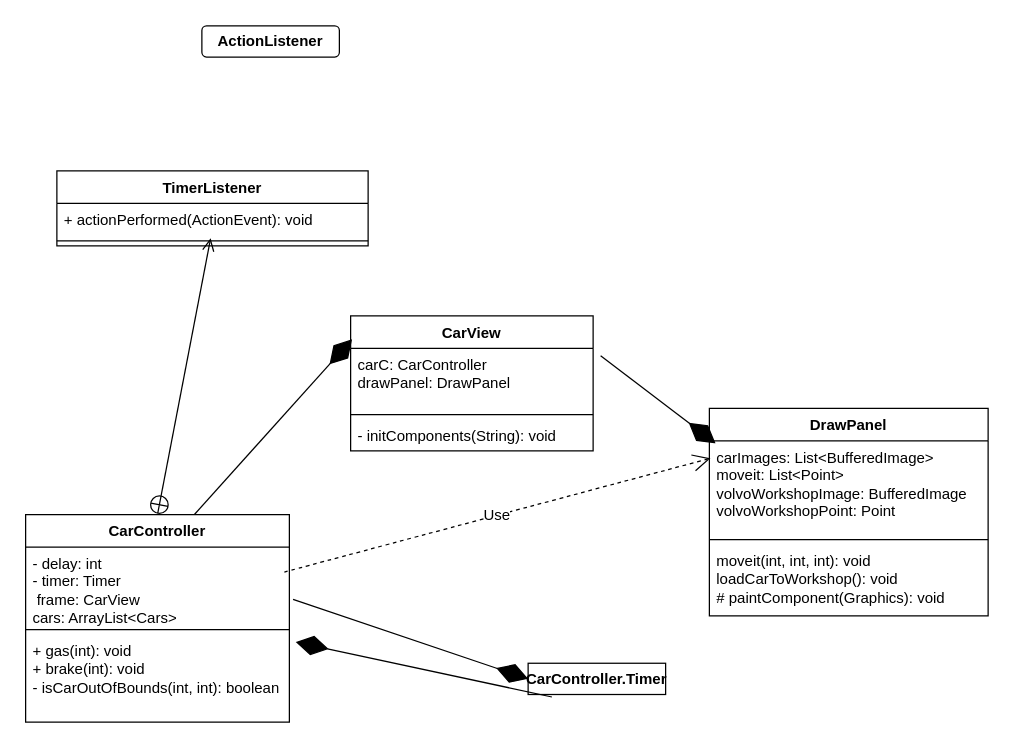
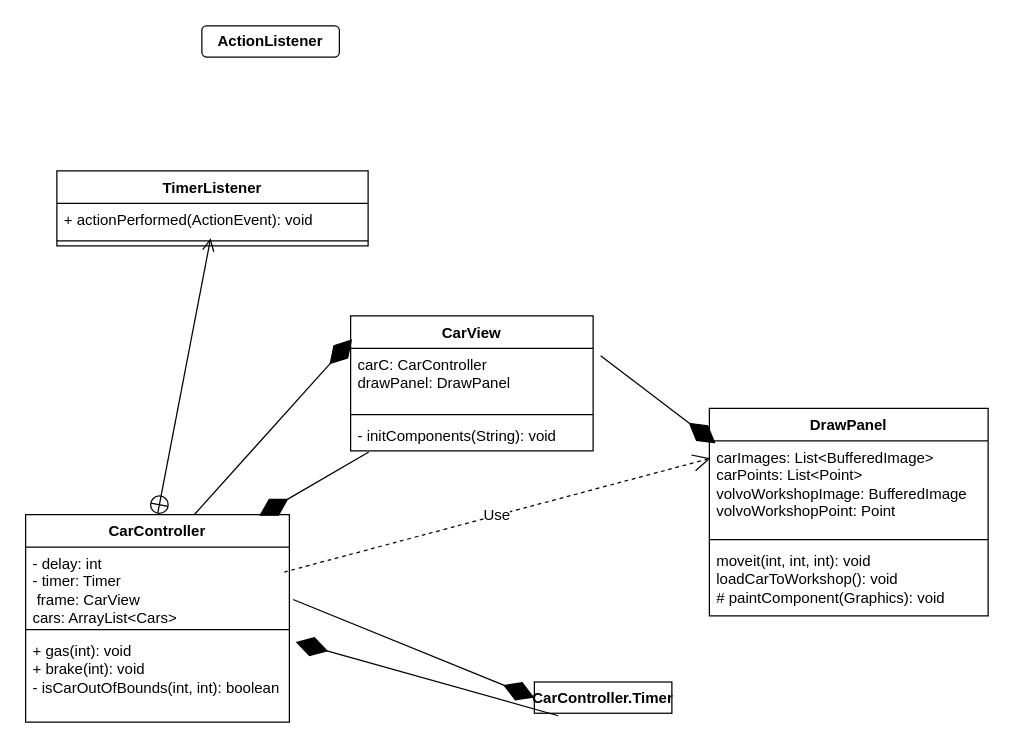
+ <mxCell id="21" value="" style="endArrow=diamondThin;endFill=1;endSize=24;html=1;rounded=0;fontSize=12;curved=1;exitX=0.075;exitY=1.038;exitDx=0;exitDy=0;exitPerimeter=0;entryX=0.886;entryY=0.006;entryDx=0;entryDy=0;entryPerimeter=0;" edge="1" parent="1" source="9" target="2"><mxGeometry width="160" relative="1" as="geometry"><mxPoint x="236" y="472" as="sourcePoint" /><mxPoint x="413" y="543" as="targetPoint" /></mxGeometry></mxCell>
- <mxCell id="11" value="carImages: List&amp;lt;BufferedImage&amp;gt;&lt;div&gt;moveit: List&amp;lt;Point&amp;gt;&lt;/div&gt;&lt;div&gt;volvoWorkshopImage: BufferedImage&lt;/div&gt;&lt;div&gt;volvoWorkshopPoint: Point&lt;/div&gt;" style="text;strokeColor=none;fillColor=none;align=left;verticalAlign=top;spacingLeft=4;spacingRight=4;overflow=hidden;rotatable=0;points=[[0,0.5],[1,0.5]];portConstraint=eastwest;whiteSpace=wrap;html=1;" vertex="1" parent="10"><mxGeometry y="26" width="223" height="75" as="geometry" /></mxCell>
+ <mxCell id="11" value="carImages: List&amp;lt;BufferedImage&amp;gt;&lt;div&gt;carPoints: List&amp;lt;Point&amp;gt;&lt;/div&gt;&lt;div&gt;volvoWorkshopImage: BufferedImage&lt;/div&gt;&lt;div&gt;volvoWorkshopPoint: Point&lt;/div&gt;" style="text;strokeColor=none;fillColor=none;align=left;verticalAlign=top;spacingLeft=4;spacingRight=4;overflow=hidden;rotatable=0;points=[[0,0.5],[1,0.5]];portConstraint=eastwest;whiteSpace=wrap;html=1;" vertex="1" parent="10"><mxGeometry y="26" width="223" height="75" as="geometry" /></mxCell>
- <mxCell id="22" value="&lt;b&gt;CarController.Timer&lt;/b&gt;" style="html=1;whiteSpace=wrap;" vertex="1" parent="1"><mxGeometry x="422" y="530" width="110" height="25" as="geometry" /></mxCell>
+ <mxCell id="22" value="&lt;b&gt;CarController.Timer&lt;/b&gt;" style="html=1;whiteSpace=wrap;" vertex="1" parent="1"><mxGeometry x="427" y="545" width="110" height="25" as="geometry" /></mxCell>
